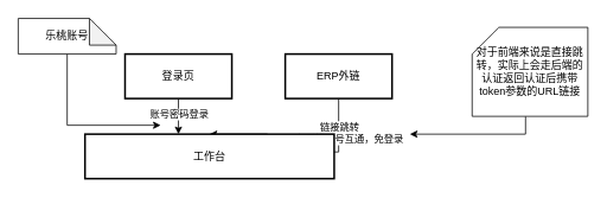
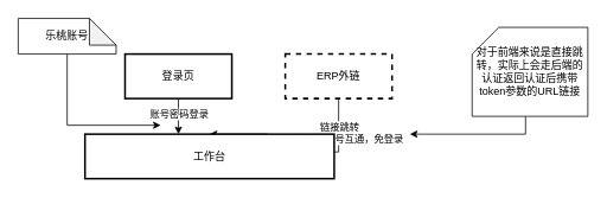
- <mxCell id="7" value="ERP外链" style="whiteSpace=wrap;html=1;strokeWidth=2;" vertex="1" parent="1"><mxGeometry x="320" y="60" width="120" height="50" as="geometry" /></mxCell>
+ <mxCell id="7" value="ERP外链" style="whiteSpace=wrap;html=1;strokeWidth=2;dashed=1;" vertex="1" parent="1"><mxGeometry x="320" y="60" width="120" height="50" as="geometry" /></mxCell>
